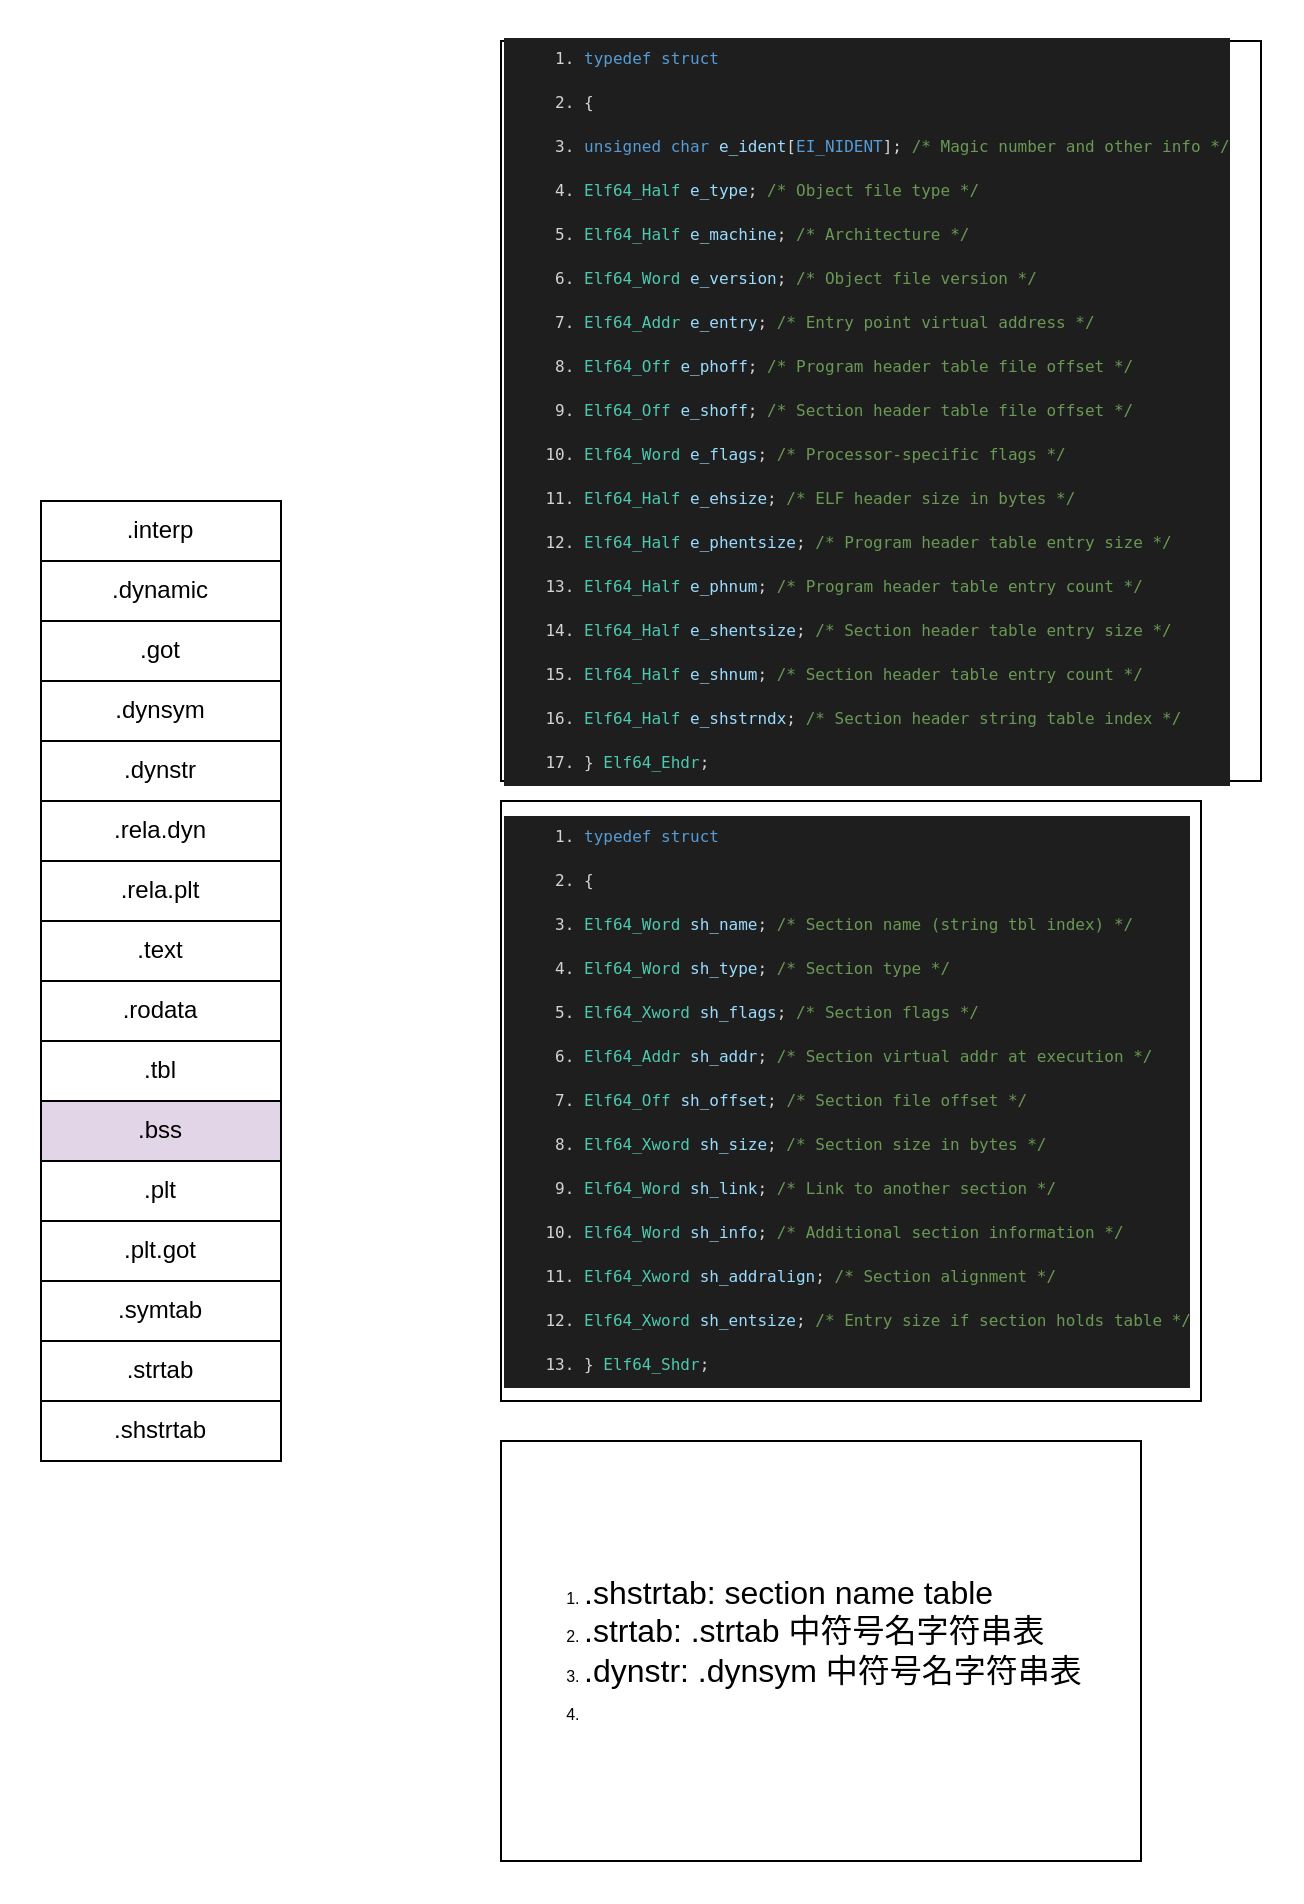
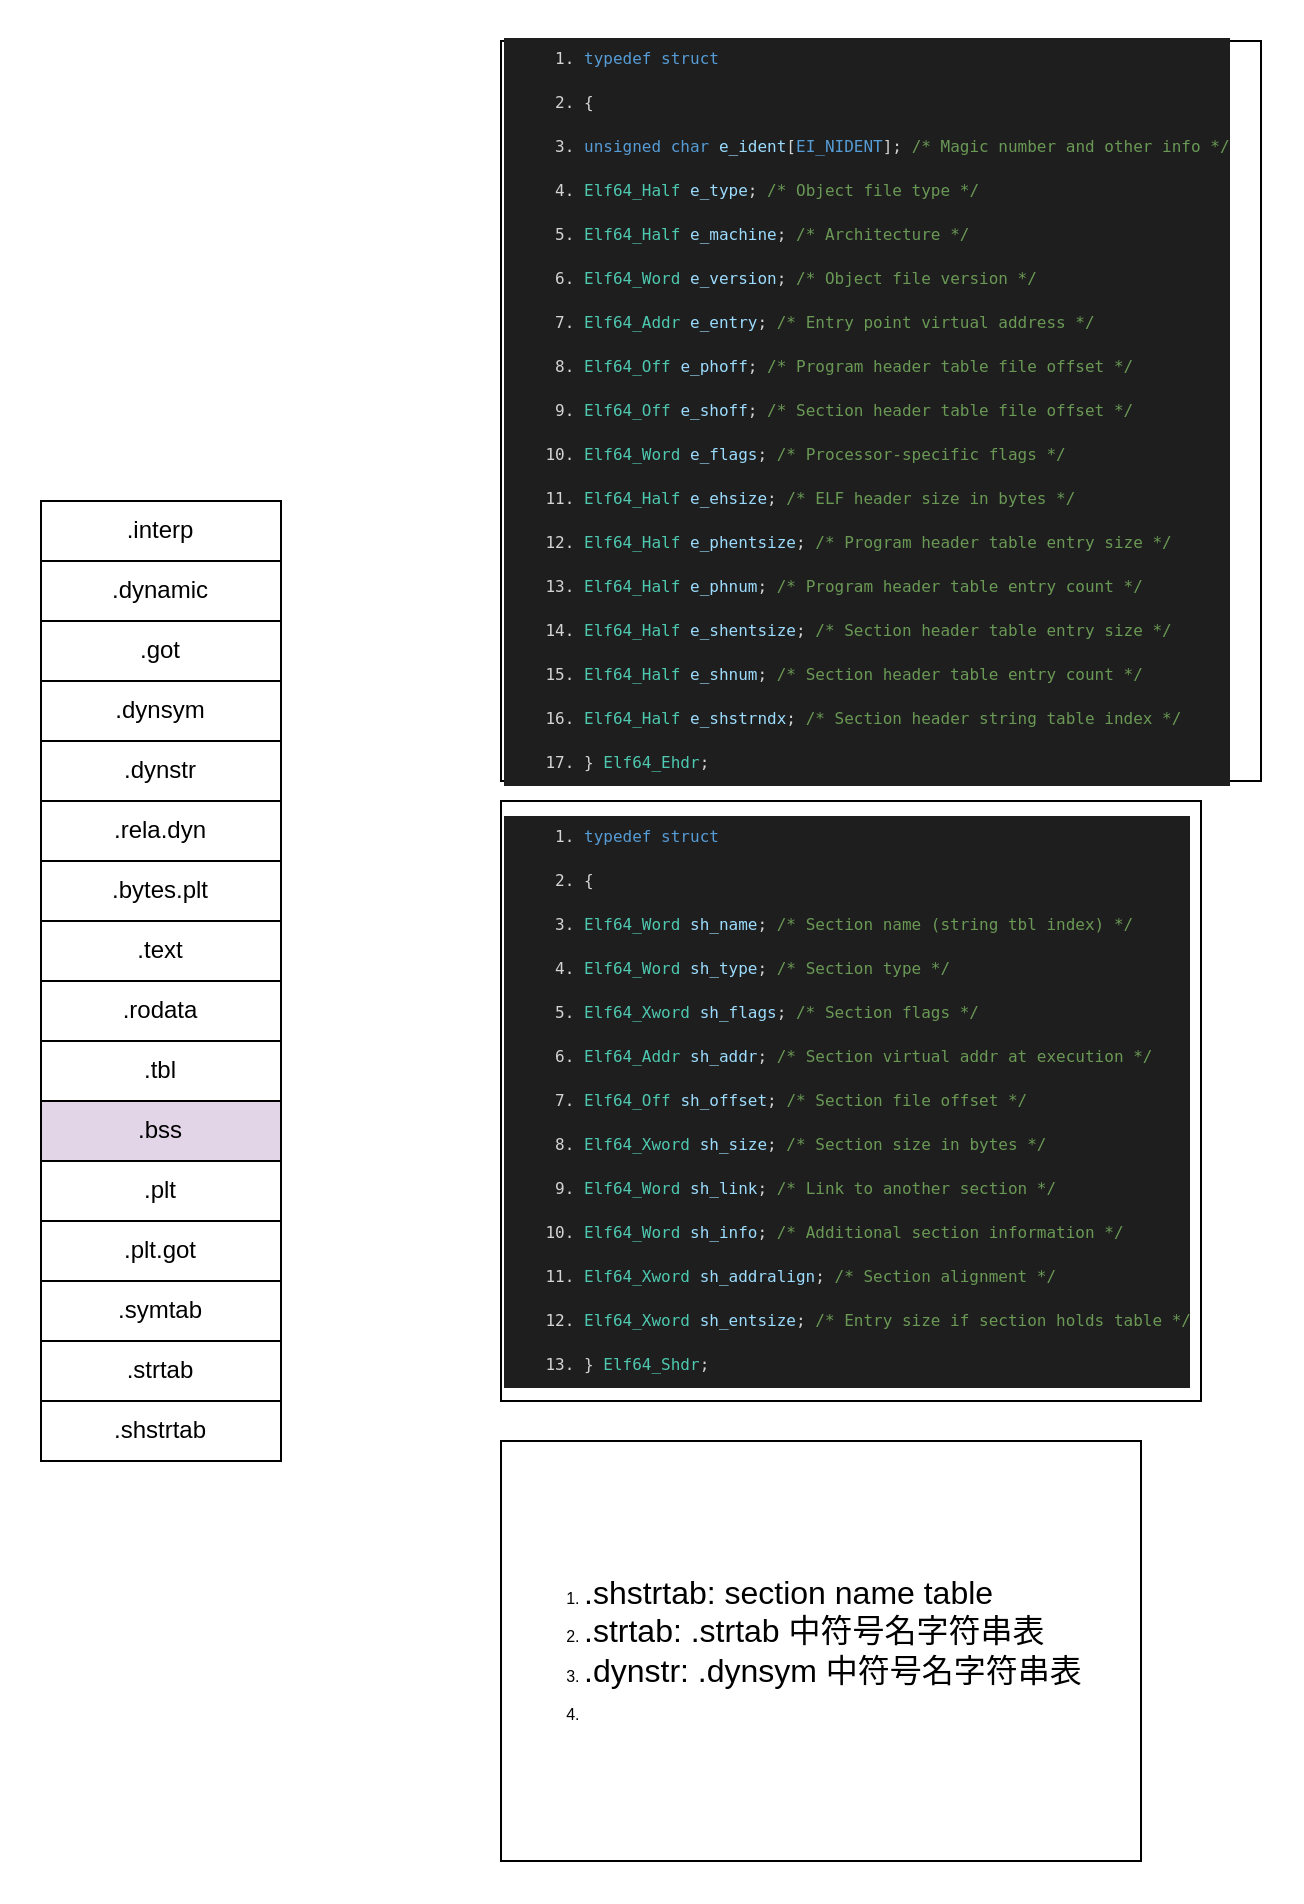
- <mxCell id="13" value=".rela.plt" style="rounded=0;whiteSpace=wrap;html=1;" vertex="1" parent="1"><mxGeometry x="20" y="430" width="120" height="30" as="geometry" /></mxCell>
+ <mxCell id="13" value=".bytes.plt" style="rounded=0;whiteSpace=wrap;html=1;" vertex="1" parent="1"><mxGeometry x="20" y="430" width="120" height="30" as="geometry" /></mxCell>
